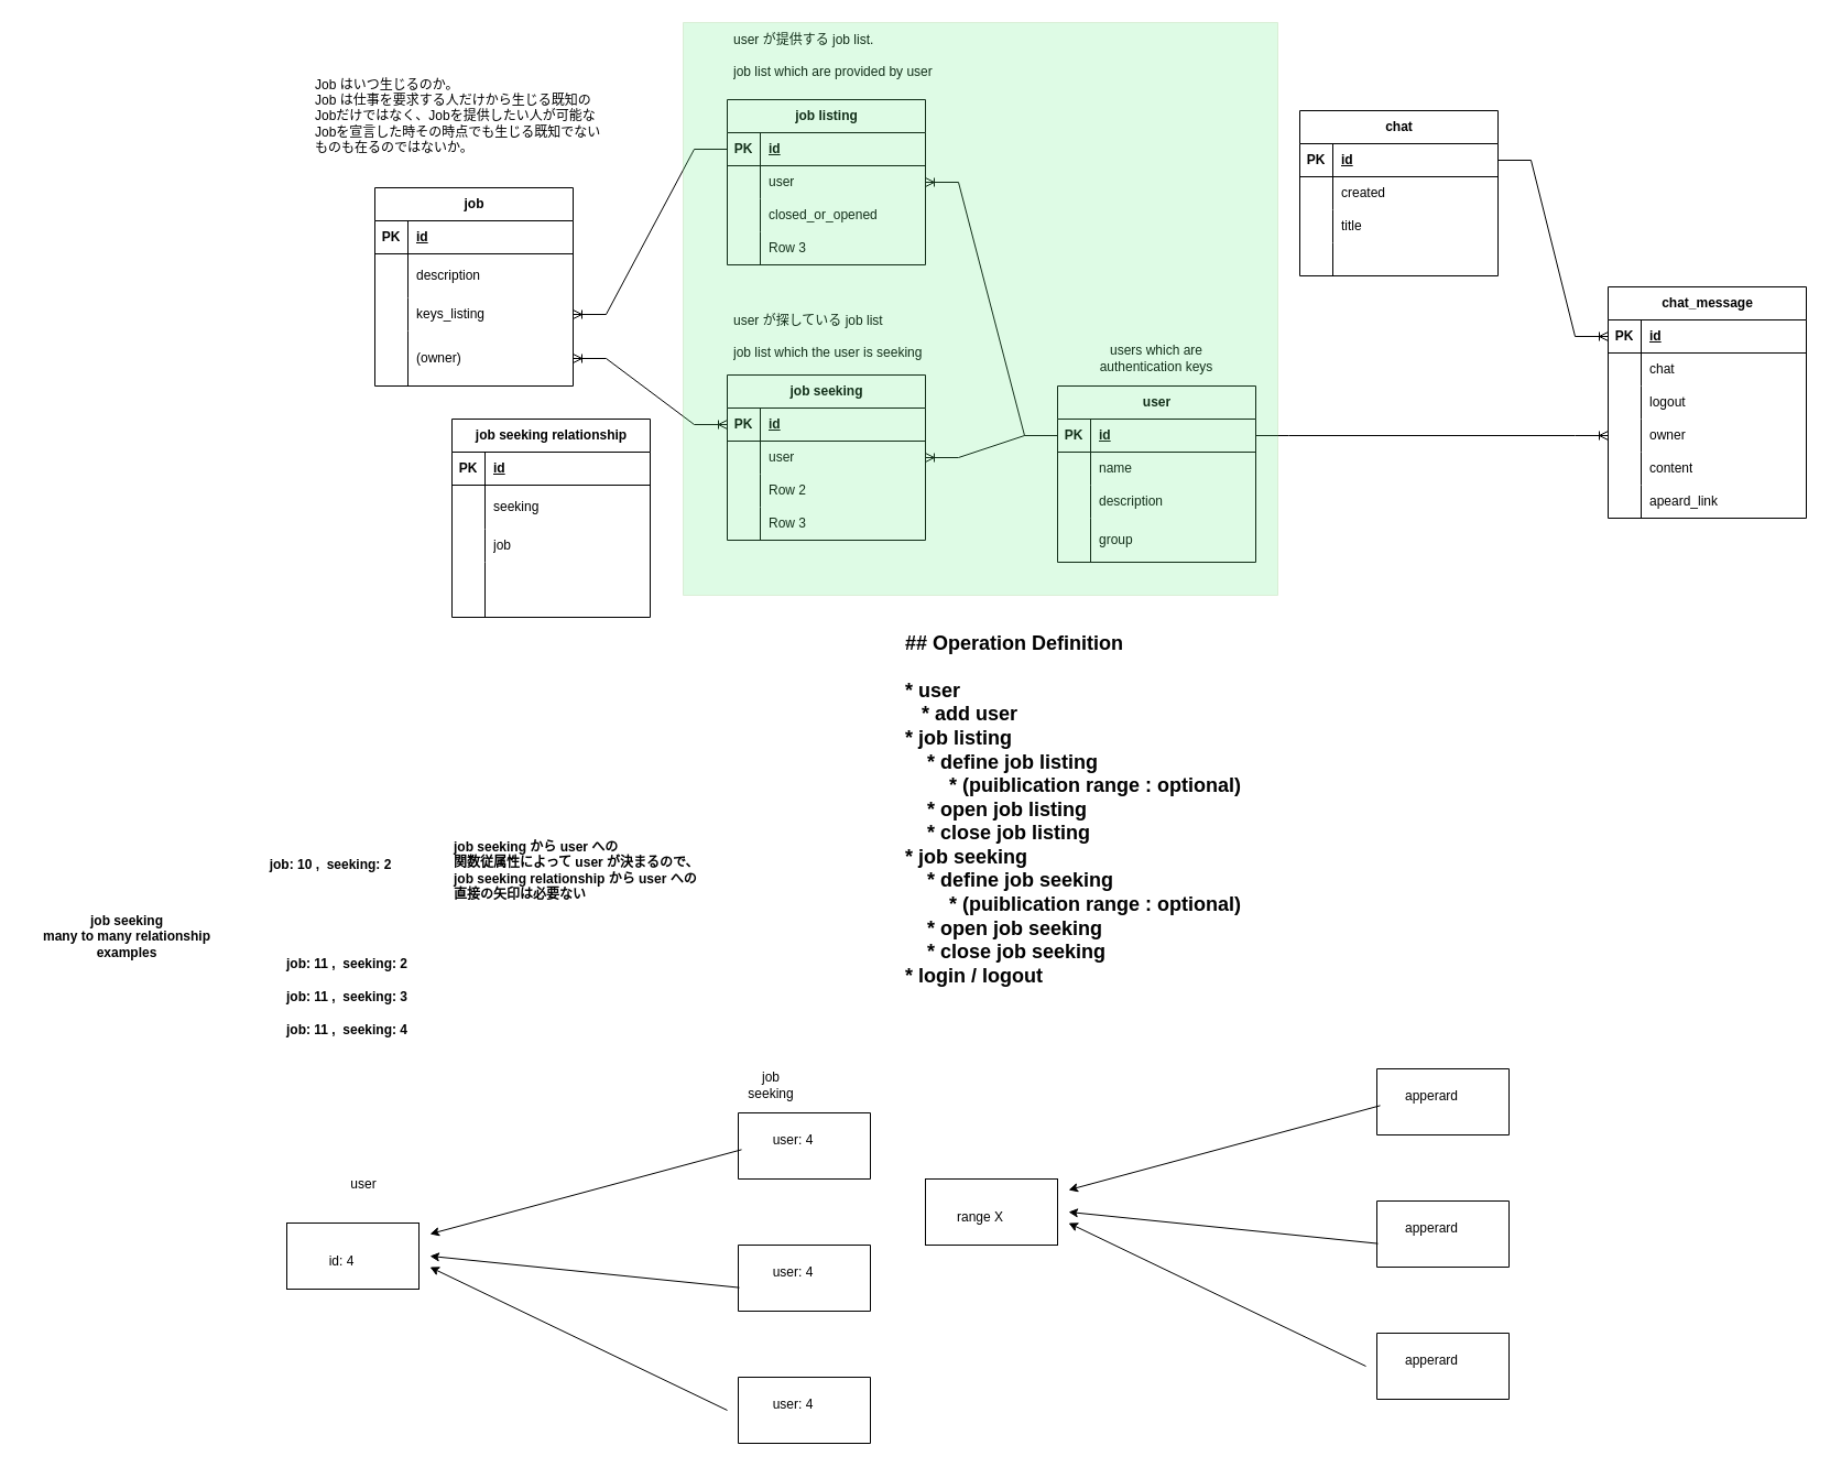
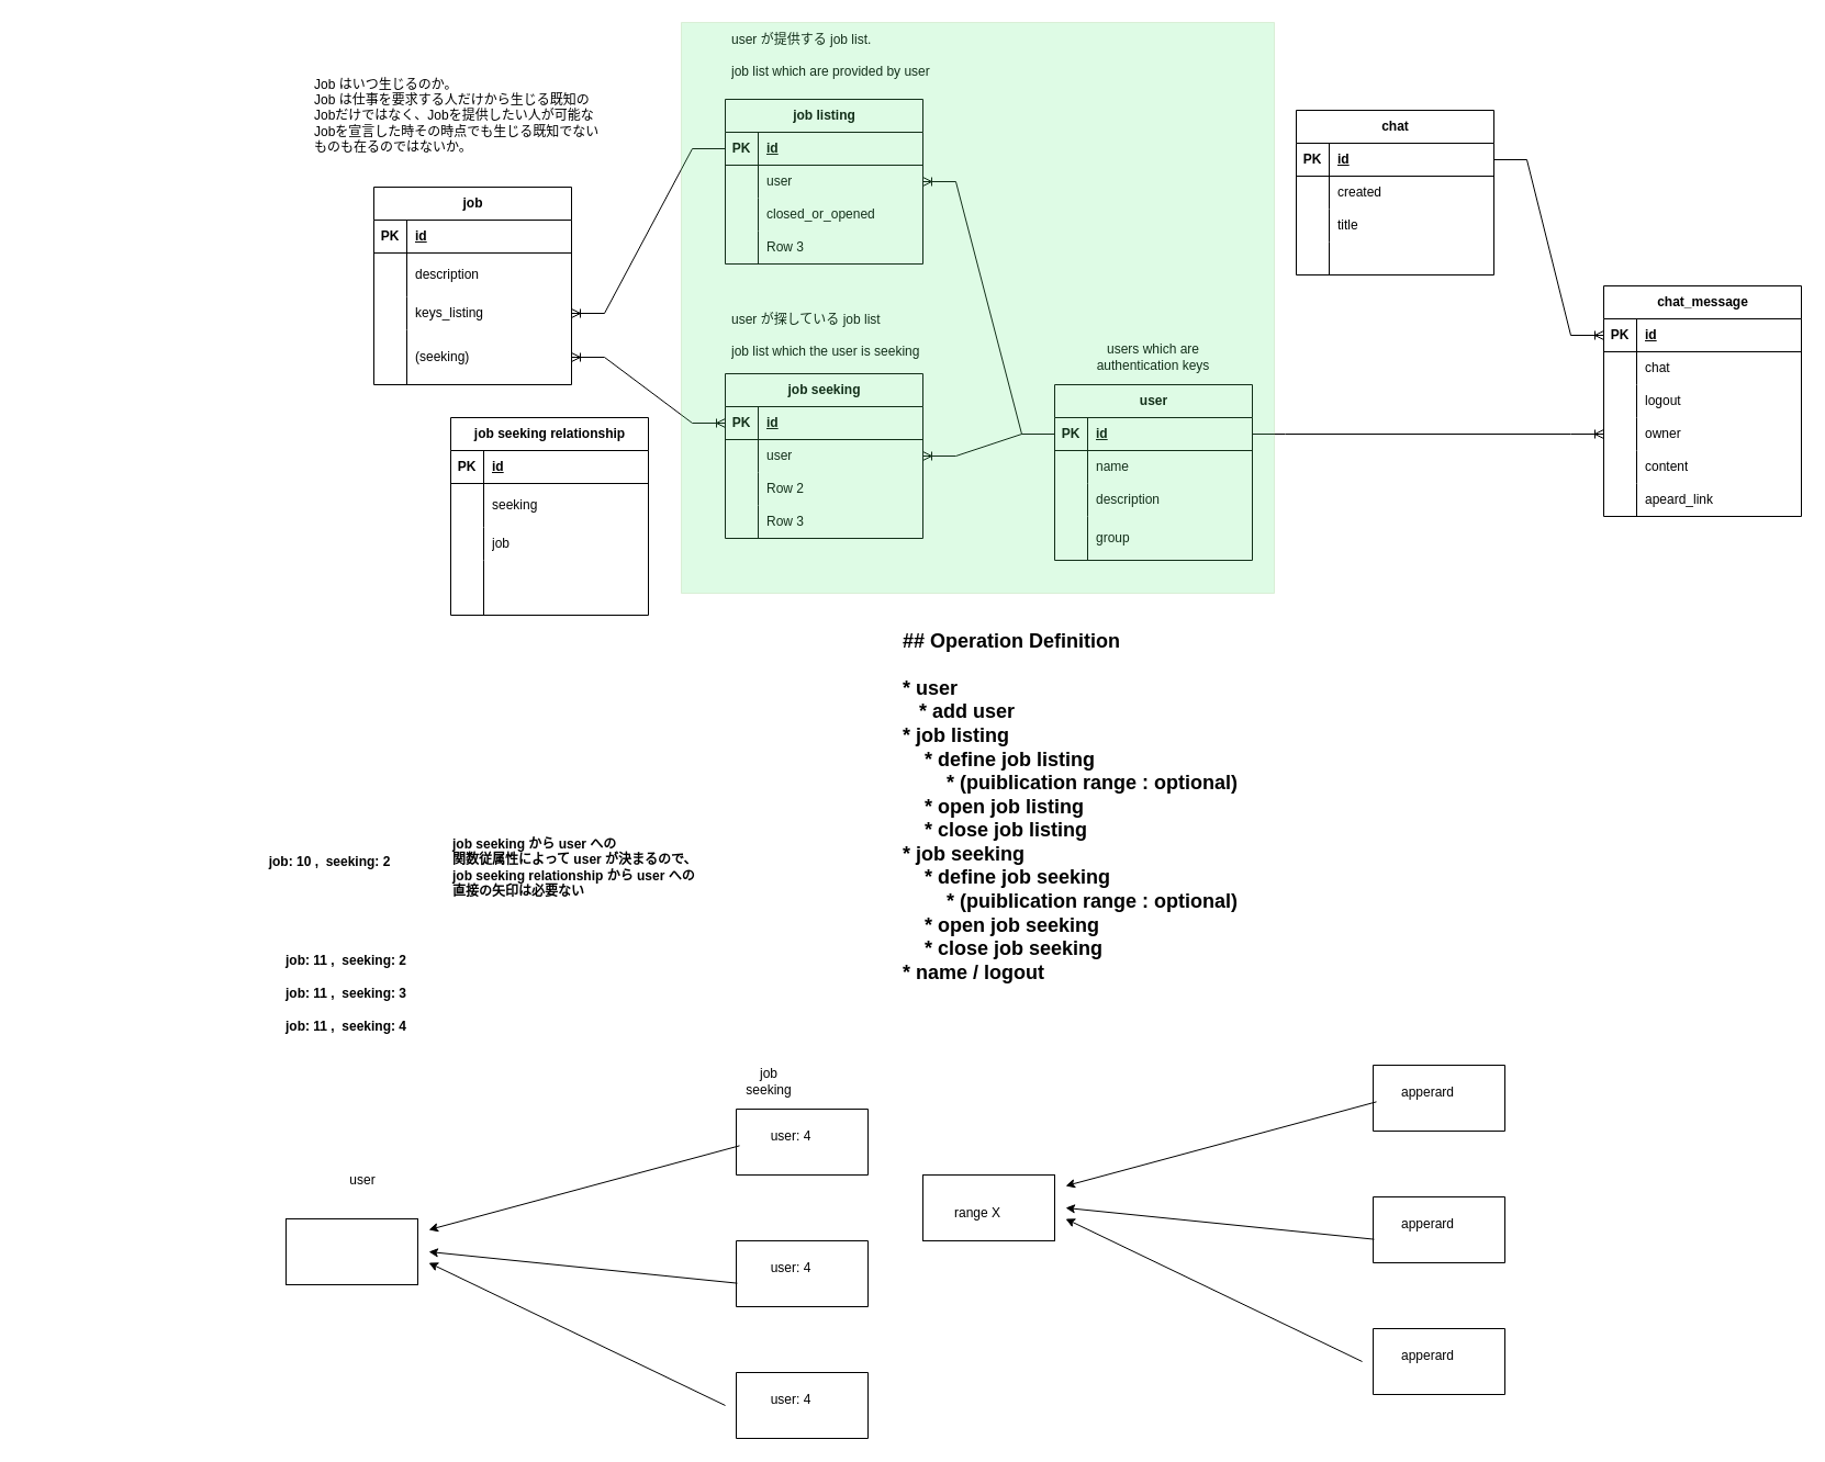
- <mxCell id="27" value="(owner)" style="shape=partialRectangle;connectable=0;fillColor=none;top=0;left=0;bottom=0;right=0;align=left;spacingLeft=6;overflow=hidden;whiteSpace=wrap;html=1;" parent="25" vertex="1"><mxGeometry x="30" width="150" height="50" as="geometry"><mxRectangle width="150" height="50" as="alternateBounds" /></mxGeometry></mxCell>
+ <mxCell id="27" value="(seeking)" style="shape=partialRectangle;connectable=0;fillColor=none;top=0;left=0;bottom=0;right=0;align=left;spacingLeft=6;overflow=hidden;whiteSpace=wrap;html=1;" parent="25" vertex="1"><mxGeometry x="30" width="150" height="50" as="geometry"><mxRectangle width="150" height="50" as="alternateBounds" /></mxGeometry></mxCell>
- <mxCell id="140" value="&lt;div style=&quot;font-size: 18px;&quot;&gt;&lt;b style=&quot;&quot;&gt;&lt;font style=&quot;font-size: 18px;&quot;&gt;## Operation Definition&lt;/font&gt;&lt;/b&gt;&lt;/div&gt;&lt;div style=&quot;font-size: 18px;&quot;&gt;&lt;b&gt;&lt;font style=&quot;font-size: 18px;&quot;&gt;&lt;br&gt;&lt;/font&gt;&lt;/b&gt;&lt;/div&gt;&lt;div style=&quot;font-size: 18px;&quot;&gt;&lt;b&gt;&lt;font style=&quot;font-size: 18px;&quot;&gt;* user&lt;/font&gt;&lt;/b&gt;&lt;/div&gt;&lt;div style=&quot;font-size: 18px;&quot;&gt;&lt;b&gt;&lt;font style=&quot;font-size: 18px;&quot;&gt;&amp;nbsp; &amp;nbsp;* add user&lt;/font&gt;&lt;/b&gt;&lt;/div&gt;&lt;div style=&quot;font-size: 18px;&quot;&gt;&lt;b&gt;&lt;font style=&quot;font-size: 18px;&quot;&gt;* job listing&lt;/font&gt;&lt;/b&gt;&lt;/div&gt;&lt;div style=&quot;font-size: 18px;&quot;&gt;&lt;b&gt;&lt;font style=&quot;font-size: 18px;&quot;&gt;&amp;nbsp; &amp;nbsp; * define job listing&lt;/font&gt;&lt;/b&gt;&lt;/div&gt;&lt;div style=&quot;font-size: 18px;&quot;&gt;&lt;b&gt;&lt;font style=&quot;font-size: 18px;&quot;&gt;&amp;nbsp; &amp;nbsp; &amp;nbsp; &amp;nbsp; * (puiblication range : optional)&lt;/font&gt;&lt;/b&gt;&lt;/div&gt;&lt;div style=&quot;font-size: 18px;&quot;&gt;&lt;b&gt;&lt;font style=&quot;font-size: 18px;&quot;&gt;&amp;nbsp; &amp;nbsp; * open job listing&lt;/font&gt;&lt;/b&gt;&lt;/div&gt;&lt;div style=&quot;font-size: 18px;&quot;&gt;&lt;b&gt;&lt;font style=&quot;font-size: 18px;&quot;&gt;&amp;nbsp; &amp;nbsp; * close job listing&lt;/font&gt;&lt;/b&gt;&lt;/div&gt;&lt;div style=&quot;font-size: 18px;&quot;&gt;&lt;b&gt;&lt;font style=&quot;font-size: 18px;&quot;&gt;* job seeking&lt;/font&gt;&lt;/b&gt;&lt;/div&gt;&lt;div style=&quot;font-size: 18px;&quot;&gt;&lt;b&gt;&lt;font style=&quot;font-size: 18px;&quot;&gt;&amp;nbsp; &amp;nbsp; * define job seeking&lt;/font&gt;&lt;/b&gt;&lt;/div&gt;&lt;div style=&quot;font-size: 18px;&quot;&gt;&lt;b&gt;&lt;font style=&quot;font-size: 18px;&quot;&gt;&amp;nbsp; &amp;nbsp; &amp;nbsp; &amp;nbsp; * (puiblication range : optional)&lt;/font&gt;&lt;/b&gt;&lt;/div&gt;&lt;div style=&quot;font-size: 18px;&quot;&gt;&lt;b&gt;&lt;font style=&quot;font-size: 18px;&quot;&gt;&amp;nbsp; &amp;nbsp; * open job seeking&lt;/font&gt;&lt;/b&gt;&lt;/div&gt;&lt;div style=&quot;font-size: 18px;&quot;&gt;&lt;b&gt;&lt;font style=&quot;font-size: 18px;&quot;&gt;&amp;nbsp; &amp;nbsp; * close job seeking&lt;/font&gt;&lt;/b&gt;&lt;/div&gt;&lt;div style=&quot;font-size: 18px;&quot;&gt;&lt;b style=&quot;&quot;&gt;&lt;font style=&quot;font-size: 18px;&quot;&gt;* login / logout&lt;/font&gt;&lt;/b&gt;&lt;/div&gt;" style="text;html=1;strokeColor=none;fillColor=none;align=left;verticalAlign=middle;whiteSpace=wrap;rounded=0;" parent="1" vertex="1"><mxGeometry x="820" y="560" width="430" height="350" as="geometry" /></mxCell>
+ <mxCell id="140" value="&lt;div style=&quot;font-size: 18px;&quot;&gt;&lt;b style=&quot;&quot;&gt;&lt;font style=&quot;font-size: 18px;&quot;&gt;## Operation Definition&lt;/font&gt;&lt;/b&gt;&lt;/div&gt;&lt;div style=&quot;font-size: 18px;&quot;&gt;&lt;b&gt;&lt;font style=&quot;font-size: 18px;&quot;&gt;&lt;br&gt;&lt;/font&gt;&lt;/b&gt;&lt;/div&gt;&lt;div style=&quot;font-size: 18px;&quot;&gt;&lt;b&gt;&lt;font style=&quot;font-size: 18px;&quot;&gt;* user&lt;/font&gt;&lt;/b&gt;&lt;/div&gt;&lt;div style=&quot;font-size: 18px;&quot;&gt;&lt;b&gt;&lt;font style=&quot;font-size: 18px;&quot;&gt;&amp;nbsp; &amp;nbsp;* add user&lt;/font&gt;&lt;/b&gt;&lt;/div&gt;&lt;div style=&quot;font-size: 18px;&quot;&gt;&lt;b&gt;&lt;font style=&quot;font-size: 18px;&quot;&gt;* job listing&lt;/font&gt;&lt;/b&gt;&lt;/div&gt;&lt;div style=&quot;font-size: 18px;&quot;&gt;&lt;b&gt;&lt;font style=&quot;font-size: 18px;&quot;&gt;&amp;nbsp; &amp;nbsp; * define job listing&lt;/font&gt;&lt;/b&gt;&lt;/div&gt;&lt;div style=&quot;font-size: 18px;&quot;&gt;&lt;b&gt;&lt;font style=&quot;font-size: 18px;&quot;&gt;&amp;nbsp; &amp;nbsp; &amp;nbsp; &amp;nbsp; * (puiblication range : optional)&lt;/font&gt;&lt;/b&gt;&lt;/div&gt;&lt;div style=&quot;font-size: 18px;&quot;&gt;&lt;b&gt;&lt;font style=&quot;font-size: 18px;&quot;&gt;&amp;nbsp; &amp;nbsp; * open job listing&lt;/font&gt;&lt;/b&gt;&lt;/div&gt;&lt;div style=&quot;font-size: 18px;&quot;&gt;&lt;b&gt;&lt;font style=&quot;font-size: 18px;&quot;&gt;&amp;nbsp; &amp;nbsp; * close job listing&lt;/font&gt;&lt;/b&gt;&lt;/div&gt;&lt;div style=&quot;font-size: 18px;&quot;&gt;&lt;b&gt;&lt;font style=&quot;font-size: 18px;&quot;&gt;* job seeking&lt;/font&gt;&lt;/b&gt;&lt;/div&gt;&lt;div style=&quot;font-size: 18px;&quot;&gt;&lt;b&gt;&lt;font style=&quot;font-size: 18px;&quot;&gt;&amp;nbsp; &amp;nbsp; * define job seeking&lt;/font&gt;&lt;/b&gt;&lt;/div&gt;&lt;div style=&quot;font-size: 18px;&quot;&gt;&lt;b&gt;&lt;font style=&quot;font-size: 18px;&quot;&gt;&amp;nbsp; &amp;nbsp; &amp;nbsp; &amp;nbsp; * (puiblication range : optional)&lt;/font&gt;&lt;/b&gt;&lt;/div&gt;&lt;div style=&quot;font-size: 18px;&quot;&gt;&lt;b&gt;&lt;font style=&quot;font-size: 18px;&quot;&gt;&amp;nbsp; &amp;nbsp; * open job seeking&lt;/font&gt;&lt;/b&gt;&lt;/div&gt;&lt;div style=&quot;font-size: 18px;&quot;&gt;&lt;b&gt;&lt;font style=&quot;font-size: 18px;&quot;&gt;&amp;nbsp; &amp;nbsp; * close job seeking&lt;/font&gt;&lt;/b&gt;&lt;/div&gt;&lt;div style=&quot;font-size: 18px;&quot;&gt;&lt;b style=&quot;&quot;&gt;&lt;font style=&quot;font-size: 18px;&quot;&gt;* name / logout&lt;/font&gt;&lt;/b&gt;&lt;/div&gt;" style="text;html=1;strokeColor=none;fillColor=none;align=left;verticalAlign=middle;whiteSpace=wrap;rounded=0;" parent="1" vertex="1"><mxGeometry x="820" y="560" width="430" height="350" as="geometry" /></mxCell>
- <mxCell id="118" value="&lt;b&gt;job seeking &lt;br&gt;many to many relationship &lt;br&gt;examples&lt;/b&gt;" style="text;html=1;strokeColor=none;fillColor=none;align=center;verticalAlign=middle;whiteSpace=wrap;rounded=0;" parent="1" vertex="1"><mxGeometry x="20" y="810" width="190" height="80" as="geometry" /></mxCell>
- <mxCell id="98" value="id: 4" style="text;html=1;strokeColor=none;fillColor=none;align=center;verticalAlign=middle;whiteSpace=wrap;rounded=0;" parent="1" vertex="1"><mxGeometry x="280" y="1130" width="60" height="30" as="geometry" /></mxCell>
